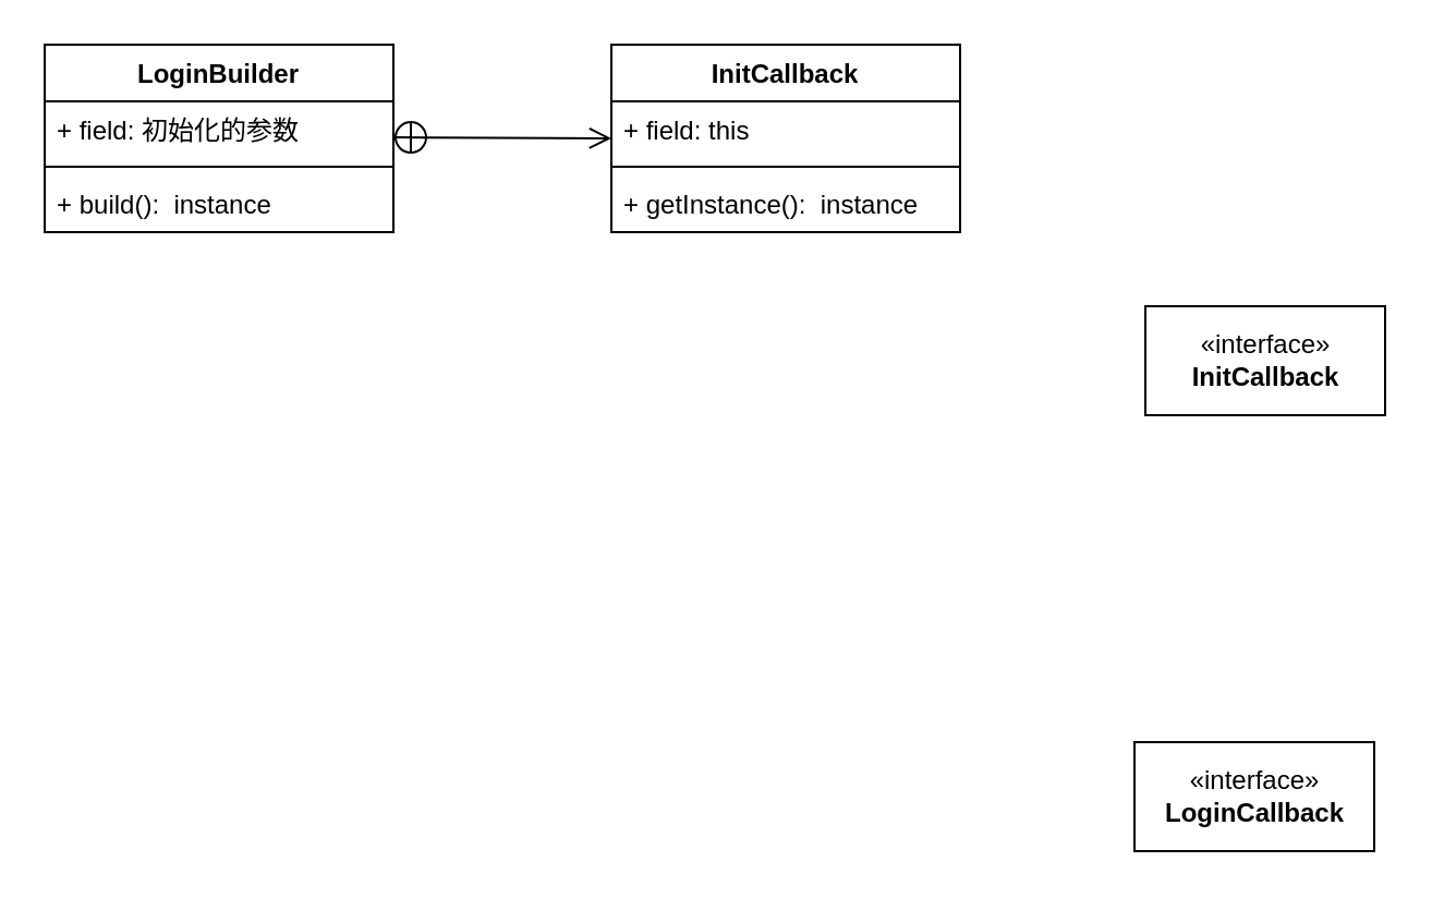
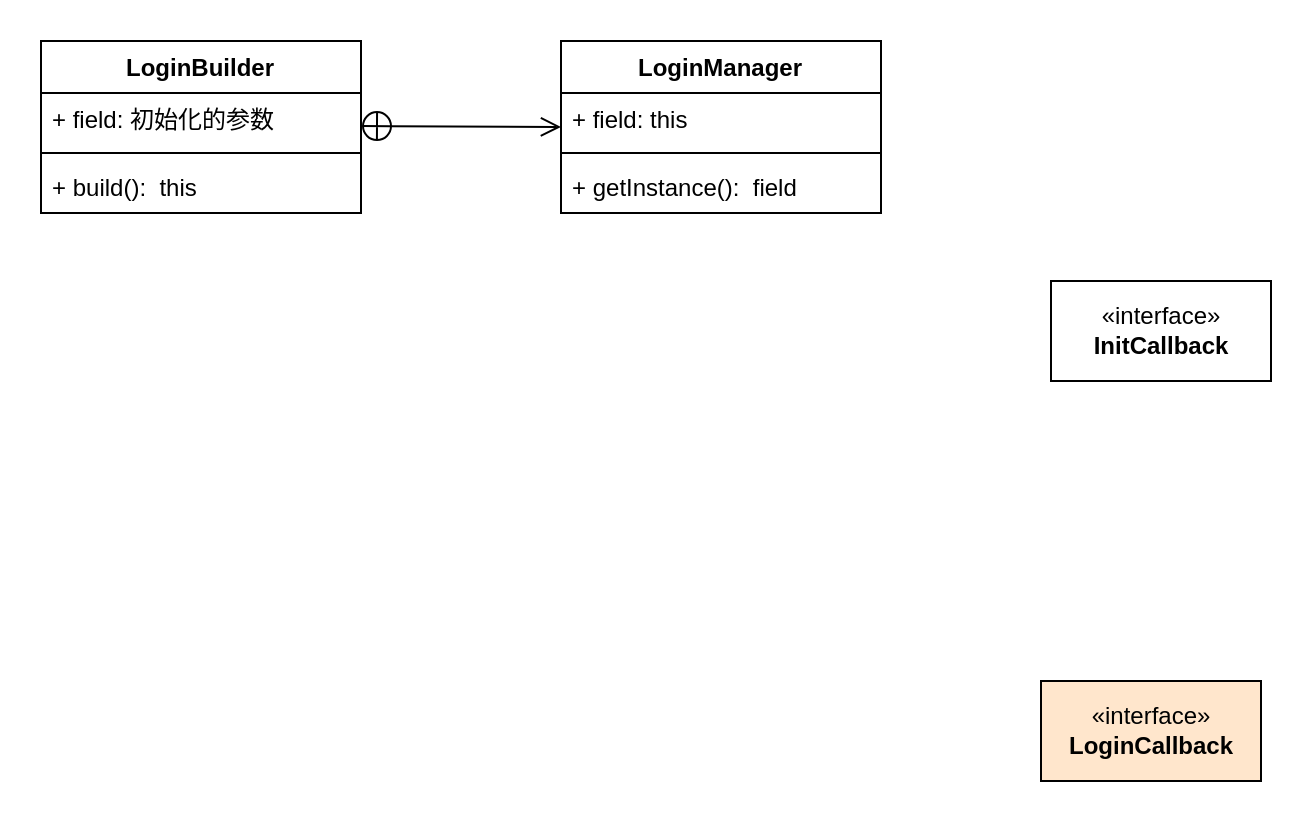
- <mxCell id="4" value="InitCallback" style="swimlane;fontStyle=1;align=center;verticalAlign=top;childLayout=stackLayout;horizontal=1;startSize=26;horizontalStack=0;resizeParent=1;resizeParentMax=0;resizeLast=0;collapsible=1;marginBottom=0;" parent="1" vertex="1"><mxGeometry x="280" y="20" width="160" height="86" as="geometry" /></mxCell>
+ <mxCell id="4" value="LoginManager" style="swimlane;fontStyle=1;align=center;verticalAlign=top;childLayout=stackLayout;horizontal=1;startSize=26;horizontalStack=0;resizeParent=1;resizeParentMax=0;resizeLast=0;collapsible=1;marginBottom=0;" parent="1" vertex="1"><mxGeometry x="280" y="20" width="160" height="86" as="geometry" /></mxCell>
- <mxCell id="11" value="+ build():  instance" style="text;strokeColor=none;fillColor=none;align=left;verticalAlign=top;spacingLeft=4;spacingRight=4;overflow=hidden;rotatable=0;points=[[0,0.5],[1,0.5]];portConstraint=eastwest;" vertex="1" parent="8"><mxGeometry y="60" width="160" height="26" as="geometry" /></mxCell>
+ <mxCell id="11" value="+ build():  this" style="text;strokeColor=none;fillColor=none;align=left;verticalAlign=top;spacingLeft=4;spacingRight=4;overflow=hidden;rotatable=0;points=[[0,0.5],[1,0.5]];portConstraint=eastwest;" vertex="1" parent="8"><mxGeometry y="60" width="160" height="26" as="geometry" /></mxCell>
- <mxCell id="7" value="+ getInstance():  instance" style="text;strokeColor=none;fillColor=none;align=left;verticalAlign=top;spacingLeft=4;spacingRight=4;overflow=hidden;rotatable=0;points=[[0,0.5],[1,0.5]];portConstraint=eastwest;" parent="4" vertex="1"><mxGeometry y="60" width="160" height="26" as="geometry" /></mxCell>
+ <mxCell id="7" value="+ getInstance():  field" style="text;strokeColor=none;fillColor=none;align=left;verticalAlign=top;spacingLeft=4;spacingRight=4;overflow=hidden;rotatable=0;points=[[0,0.5],[1,0.5]];portConstraint=eastwest;" parent="4" vertex="1"><mxGeometry y="60" width="160" height="26" as="geometry" /></mxCell>
- <mxCell id="3" value="«interface»&lt;br&gt;&lt;b&gt;LoginCallback&lt;/b&gt;" style="html=1;" parent="1" vertex="1"><mxGeometry x="520" y="340" width="110" height="50" as="geometry" /></mxCell>
+ <mxCell id="3" value="«interface»&lt;br&gt;&lt;b&gt;LoginCallback&lt;/b&gt;" style="html=1;fillColor=#ffe6cc;" parent="1" vertex="1"><mxGeometry x="520" y="340" width="110" height="50" as="geometry" /></mxCell>
